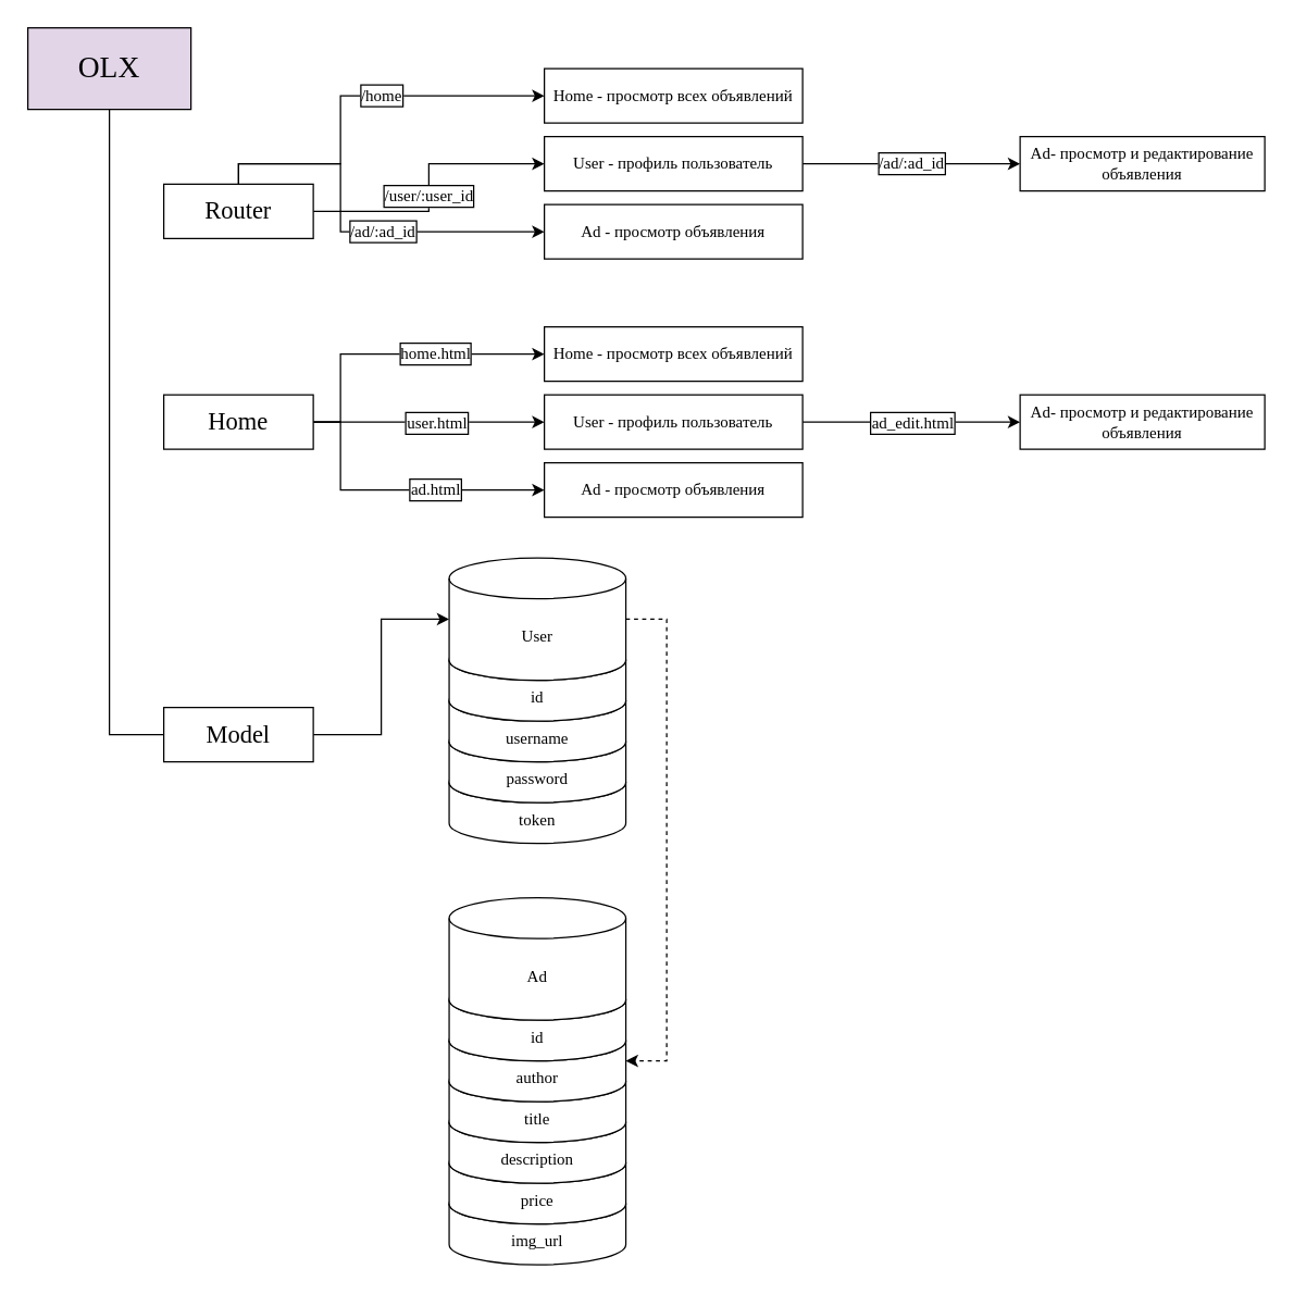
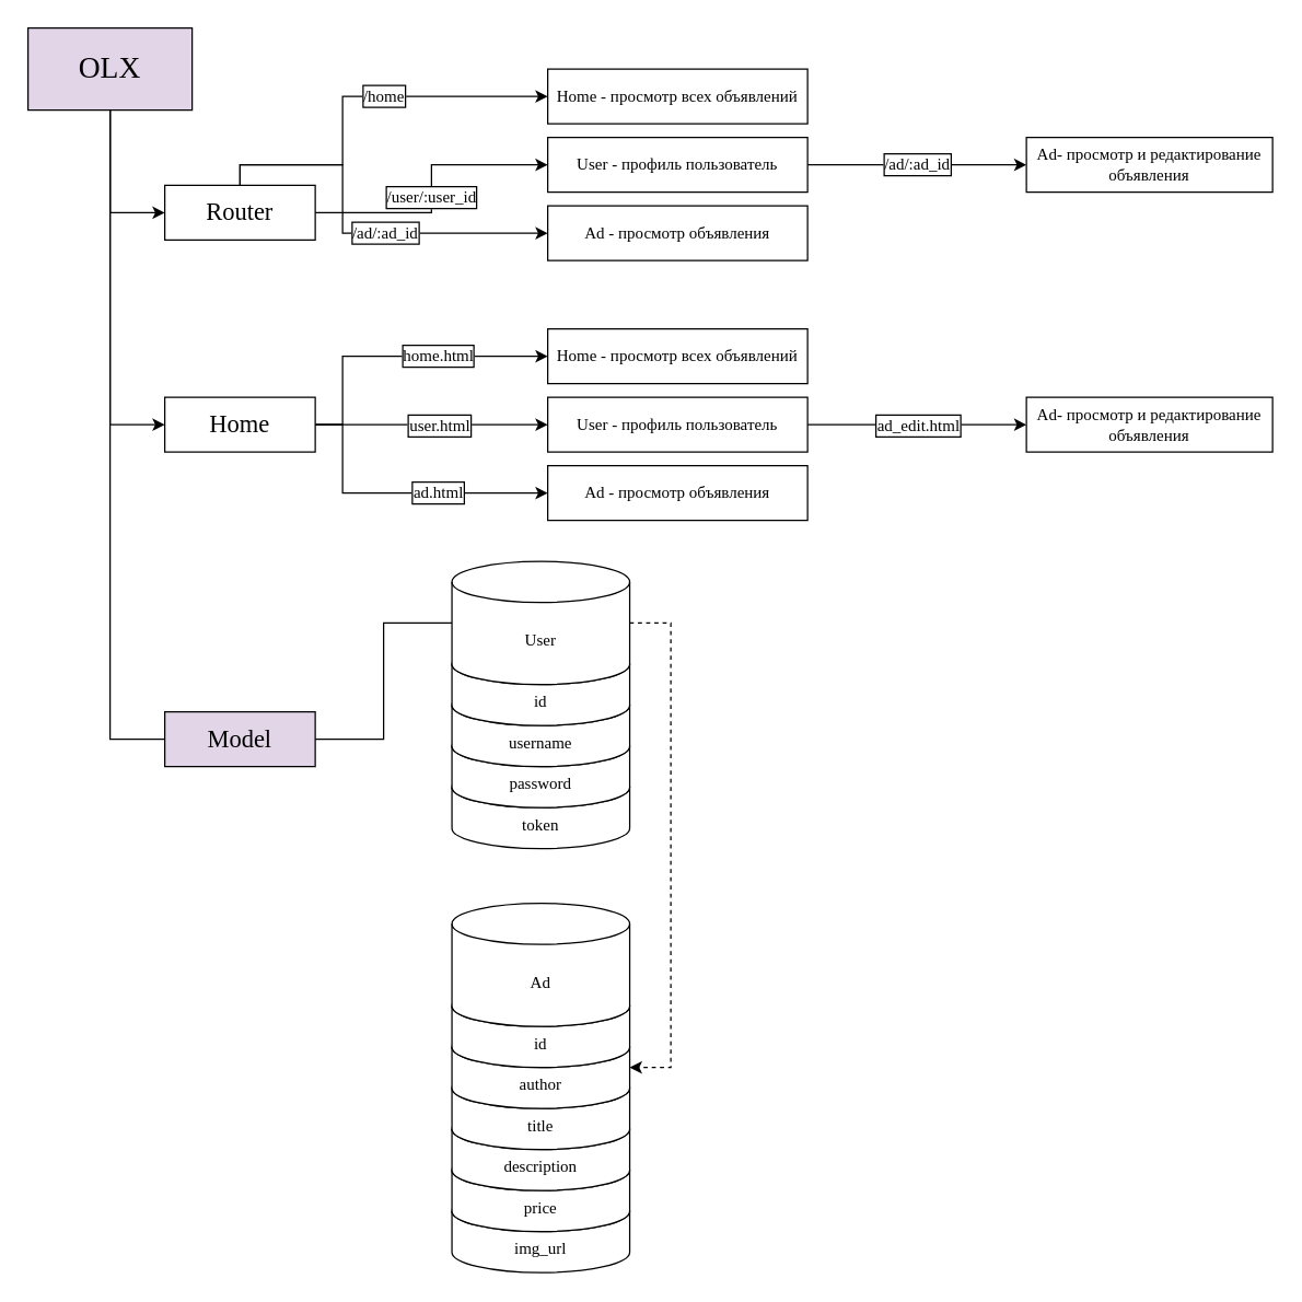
+ <mxCell id="2" style="edgeStyle=orthogonalEdgeStyle;rounded=0;orthogonalLoop=1;jettySize=auto;html=1;entryX=0;entryY=0.5;entryDx=0;entryDy=0;fontFamily=Comic Sans MS;" edge="1" parent="1" source="5" target="10"><mxGeometry relative="1" as="geometry" /></mxCell>
+ <mxCell id="3" style="edgeStyle=orthogonalEdgeStyle;rounded=0;orthogonalLoop=1;jettySize=auto;html=1;entryX=0;entryY=0.5;entryDx=0;entryDy=0;fontFamily=Comic Sans MS;" edge="1" parent="1" source="5" target="15"><mxGeometry relative="1" as="geometry" /></mxCell>
- <mxCell id="28" style="edgeStyle=orthogonalEdgeStyle;rounded=0;orthogonalLoop=1;jettySize=auto;html=1;entryX=0;entryY=0.5;entryDx=0;entryDy=0;entryPerimeter=0;labelBorderColor=default;fontFamily=Comic Sans MS;fontSize=8;" edge="1" parent="1" source="29" target="35"><mxGeometry relative="1" as="geometry" /></mxCell>
+ <mxCell id="28" style="edgeStyle=orthogonalEdgeStyle;rounded=0;orthogonalLoop=1;jettySize=auto;html=1;entryX=0;entryY=0.5;entryDx=0;entryDy=0;entryPerimeter=0;labelBorderColor=default;fontFamily=Comic Sans MS;fontSize=8;endArrow=none;" edge="1" parent="1" source="29" target="35"><mxGeometry relative="1" as="geometry" /></mxCell>
- <mxCell id="29" value="Model" style="rounded=0;whiteSpace=wrap;html=1;fontFamily=Comic Sans MS;fontSize=18;" vertex="1" parent="1"><mxGeometry x="120" y="520" width="110" height="40" as="geometry" /></mxCell>
+ <mxCell id="29" value="Model" style="rounded=0;whiteSpace=wrap;html=1;fontFamily=Comic Sans MS;fontSize=18;fillColor=#e1d5e7;" vertex="1" parent="1"><mxGeometry x="120" y="520" width="110" height="40" as="geometry" /></mxCell>
